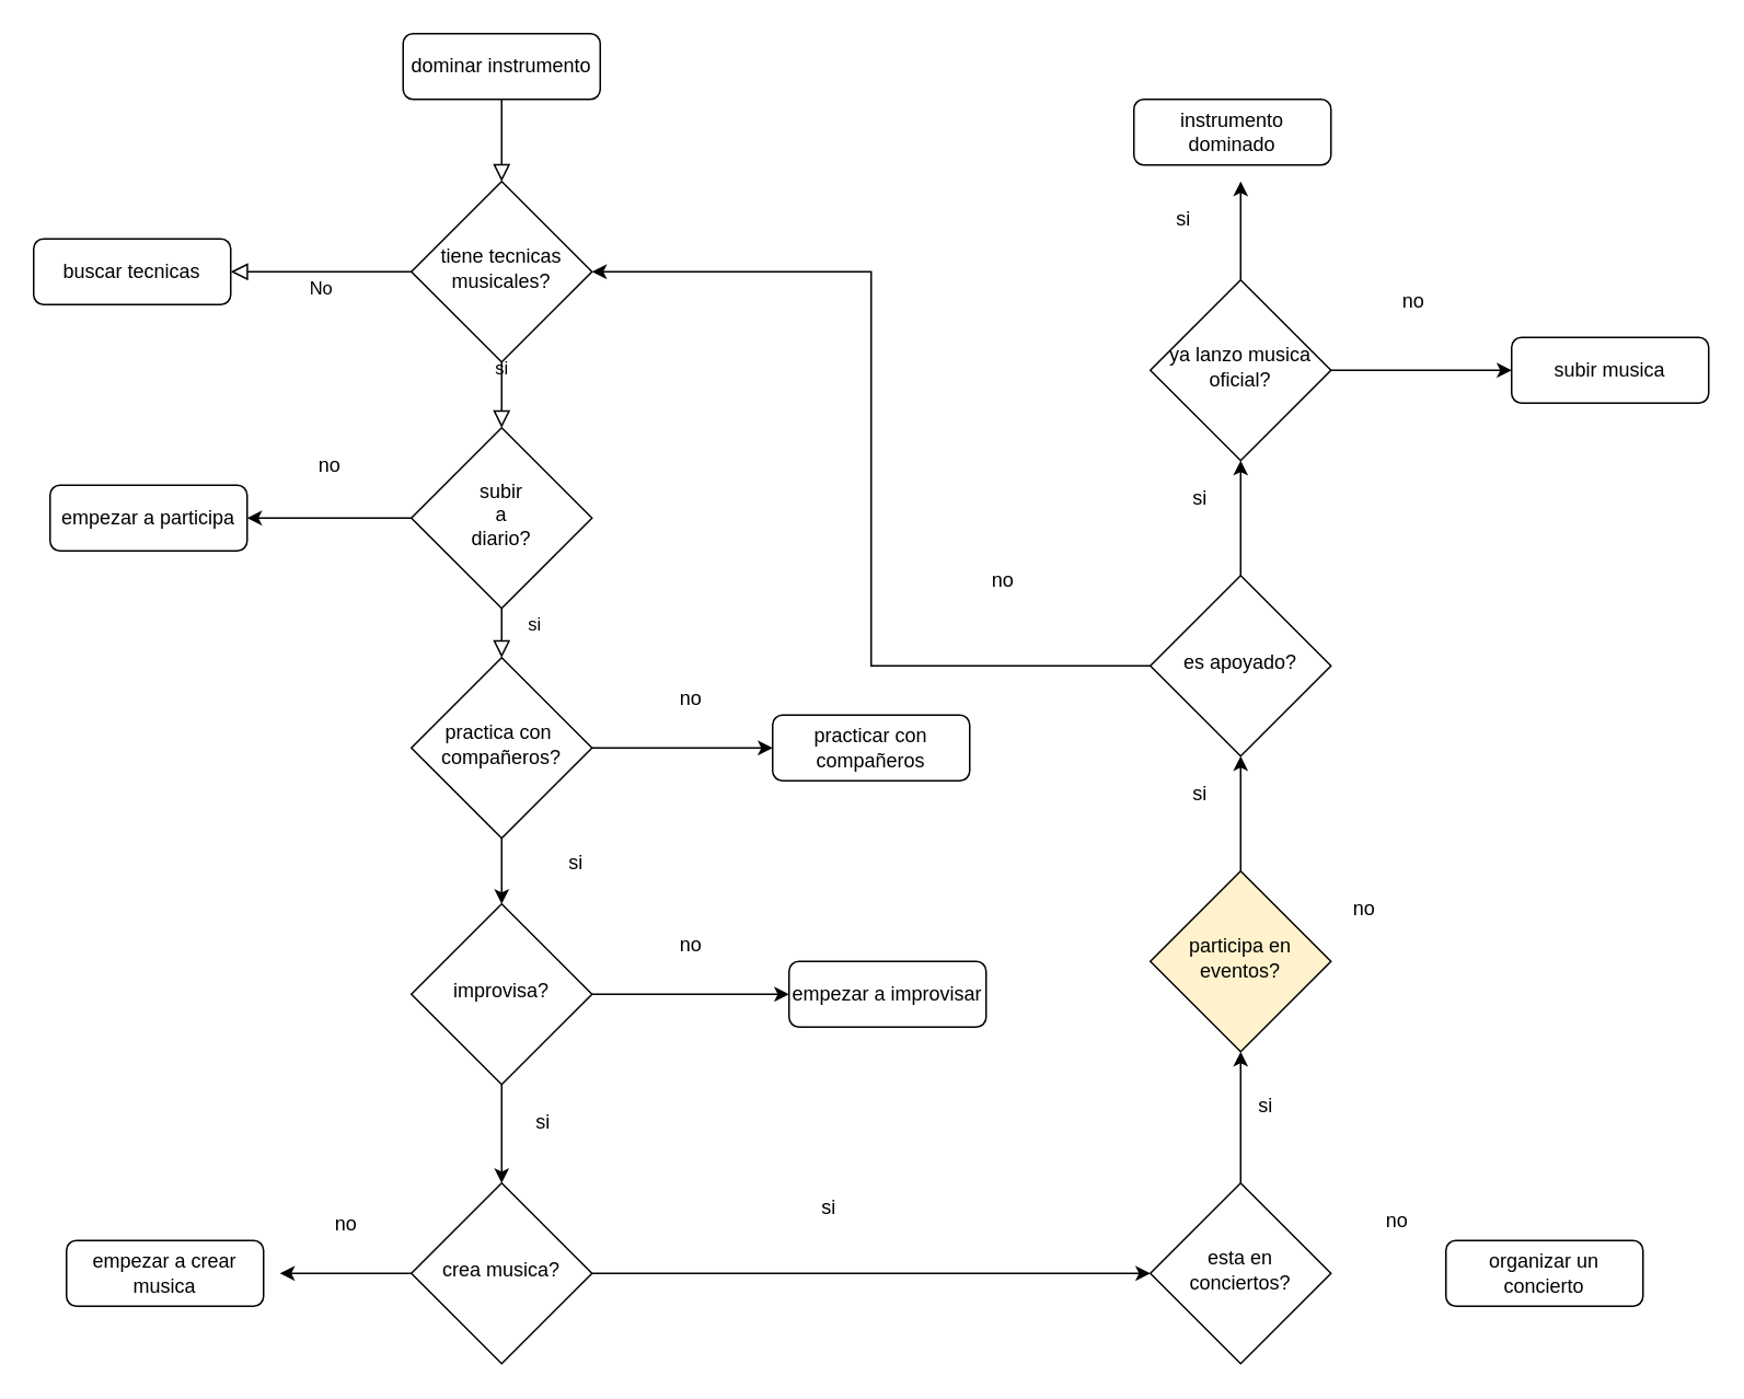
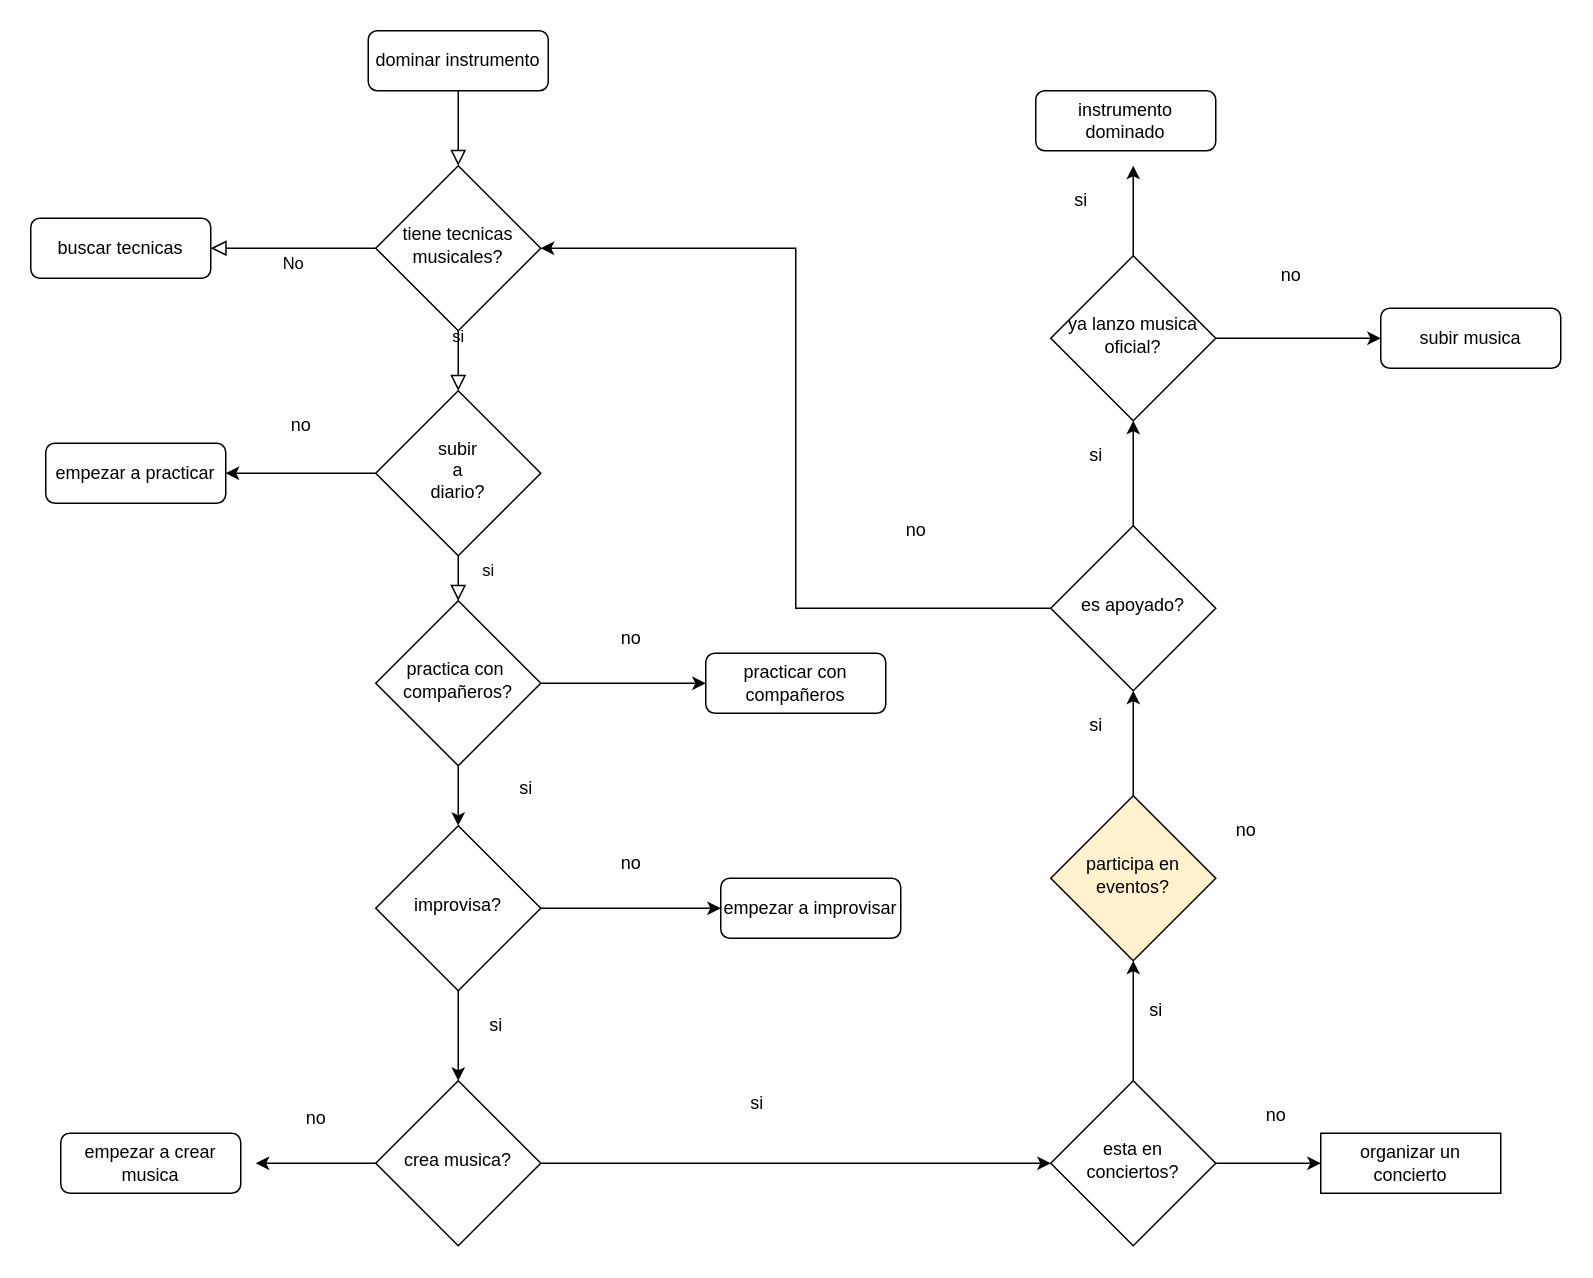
- <mxCell id="9" value="empezar a participa" style="rounded=1;whiteSpace=wrap;html=1;fontSize=12;glass=0;strokeWidth=1;shadow=0;" parent="1" vertex="1"><mxGeometry x="30" y="295" width="120" height="40" as="geometry" /></mxCell>
+ <mxCell id="9" value="empezar a practicar" style="rounded=1;whiteSpace=wrap;html=1;fontSize=12;glass=0;strokeWidth=1;shadow=0;" parent="1" vertex="1"><mxGeometry x="30" y="295" width="120" height="40" as="geometry" /></mxCell>
+ <mxCell id="30" style="edgeStyle=orthogonalEdgeStyle;rounded=0;orthogonalLoop=1;jettySize=auto;html=1;exitX=1;exitY=0.5;exitDx=0;exitDy=0;entryX=0;entryY=0.5;entryDx=0;entryDy=0;" edge="1" parent="1" source="32" target="34"><mxGeometry relative="1" as="geometry" /></mxCell>
- <mxCell id="34" value="organizar un concierto" style="rounded=1;whiteSpace=wrap;html=1;fontSize=12;glass=0;strokeWidth=1;shadow=0;" vertex="1" parent="1"><mxGeometry x="880" y="755" width="120" height="40" as="geometry" /></mxCell>
+ <mxCell id="34" value="organizar un concierto" style="whiteSpace=wrap;html=1;fontSize=12;glass=0;strokeWidth=1;shadow=0;rounded=0;" vertex="1" parent="1"><mxGeometry x="880" y="755" width="120" height="40" as="geometry" /></mxCell>
